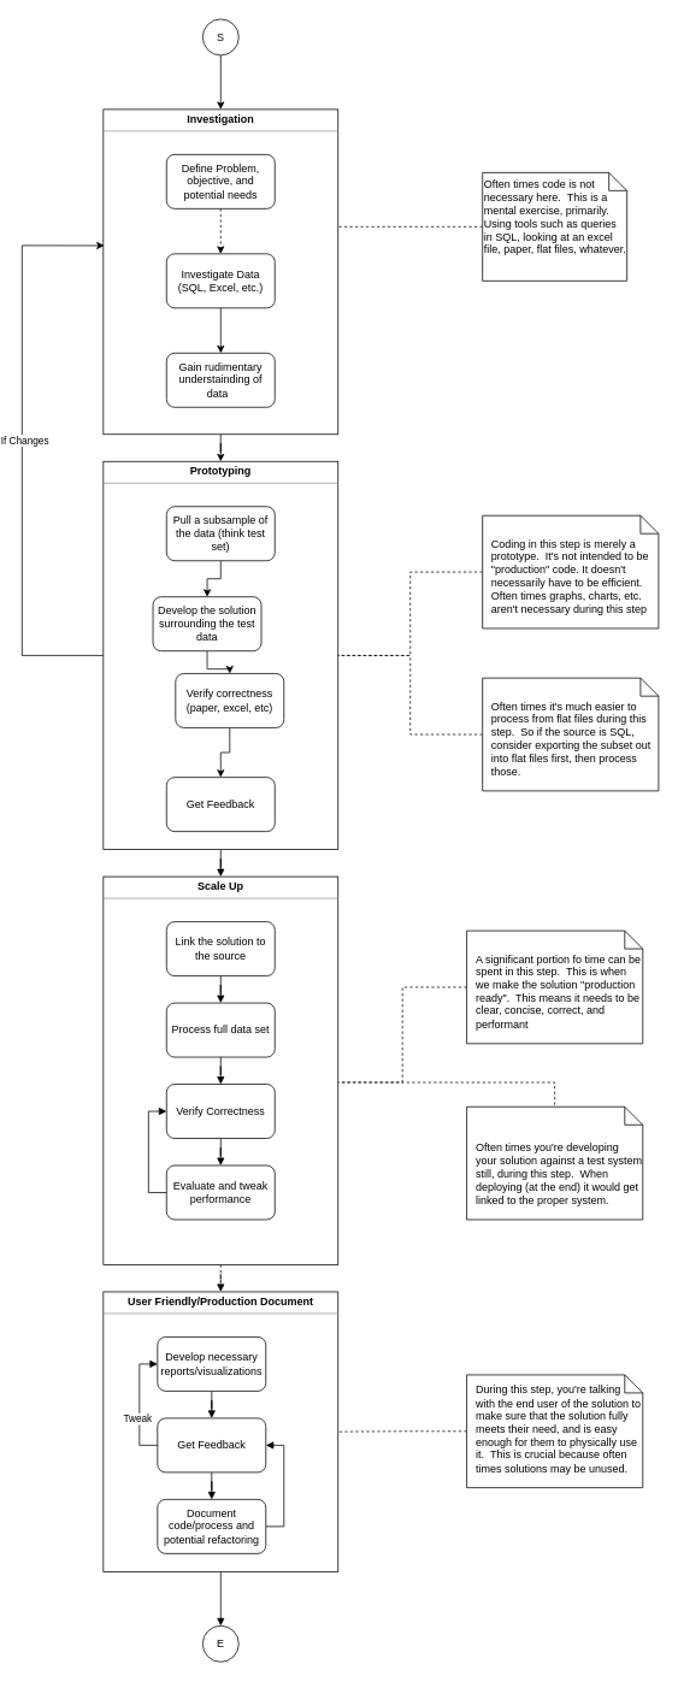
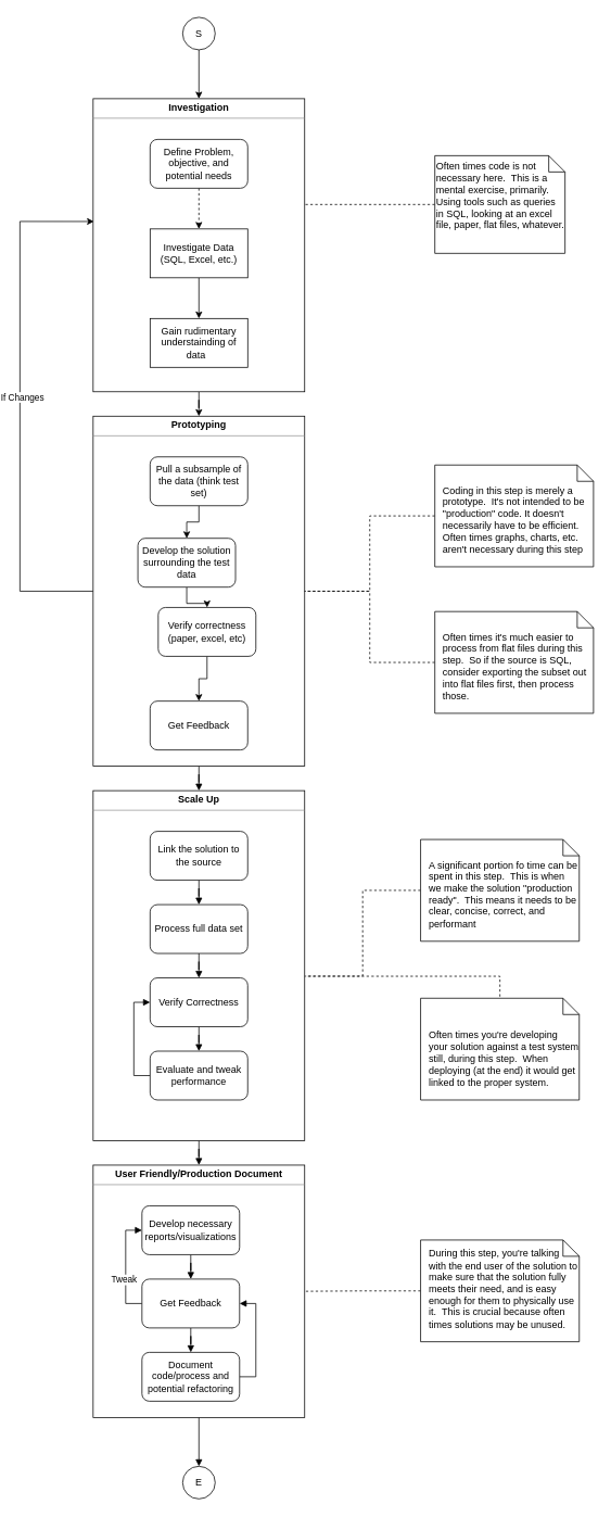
- <mxCell id="13" value="Investigate Data (SQL, Excel, etc.)" style="rounded=1;whiteSpace=wrap;html=1;" vertex="1" parent="1"><mxGeometry x="180" y="280" width="120" height="60" as="geometry" /></mxCell>
+ <mxCell id="13" value="Investigate Data (SQL, Excel, etc.)" style="whiteSpace=wrap;html=1;rounded=0;" vertex="1" parent="1"><mxGeometry x="180" y="280" width="120" height="60" as="geometry" /></mxCell>
- <mxCell id="14" value="Gain rudimentary understainding of data&amp;nbsp;&amp;nbsp;" style="rounded=1;whiteSpace=wrap;html=1;" vertex="1" parent="1"><mxGeometry x="180" y="390" width="120" height="60" as="geometry" /></mxCell>
+ <mxCell id="14" value="Gain rudimentary understainding of data&amp;nbsp;&amp;nbsp;" style="whiteSpace=wrap;html=1;rounded=0;" vertex="1" parent="1"><mxGeometry x="180" y="390" width="120" height="60" as="geometry" /></mxCell>
- <mxCell id="22" style="edgeStyle=orthogonalEdgeStyle;rounded=0;orthogonalLoop=1;jettySize=auto;html=1;startArrow=none;startFill=0;endArrow=block;endFill=1;dashed=1;" edge="1" parent="1" source="23" target="39"><mxGeometry relative="1" as="geometry" /></mxCell>
+ <mxCell id="22" style="edgeStyle=orthogonalEdgeStyle;rounded=0;orthogonalLoop=1;jettySize=auto;html=1;startArrow=none;startFill=0;endArrow=block;endFill=1;" edge="1" parent="1" source="23" target="39"><mxGeometry relative="1" as="geometry" /></mxCell>
